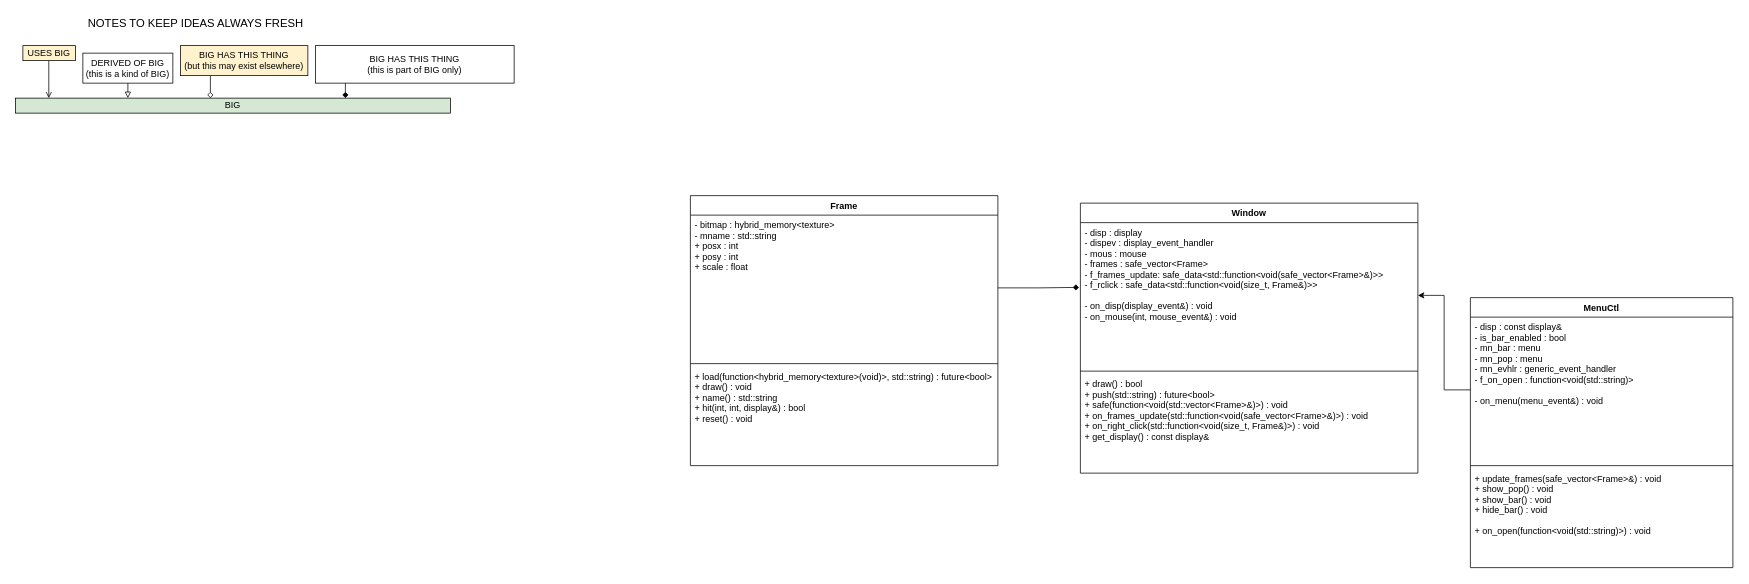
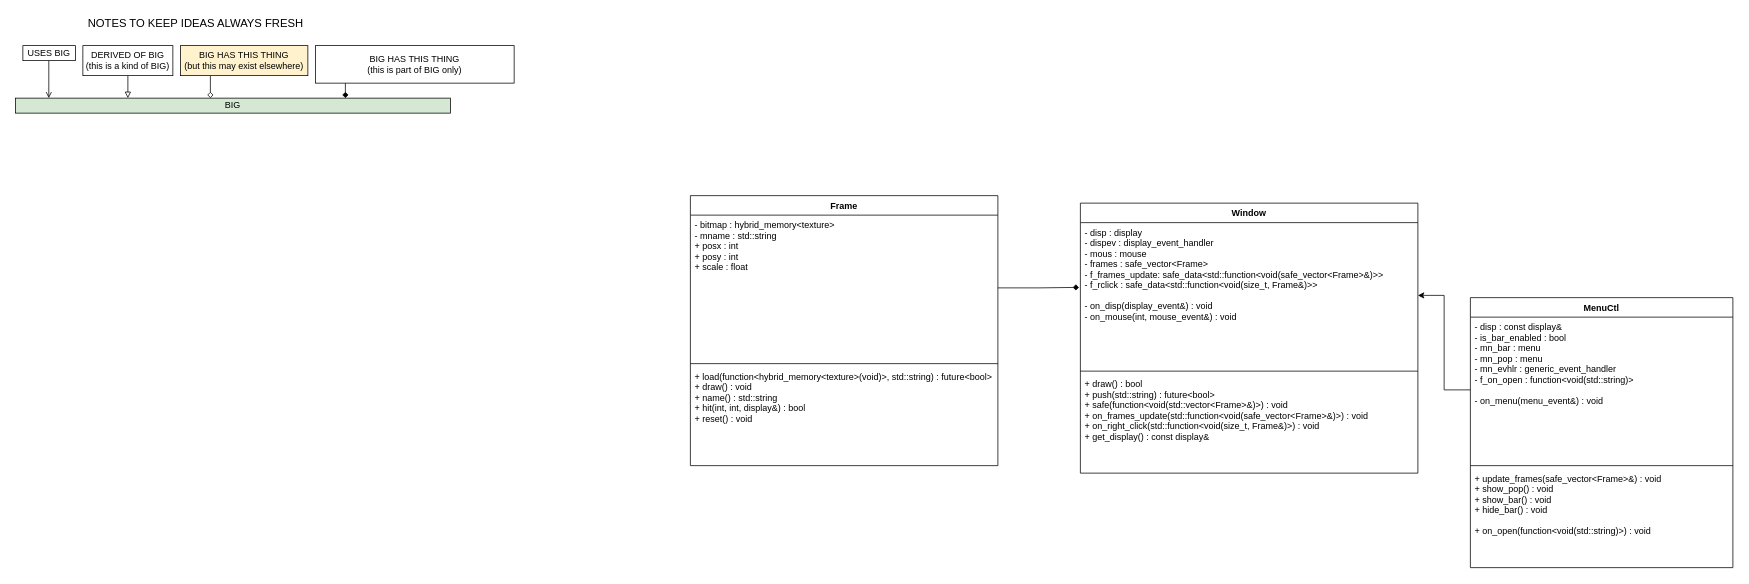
- <mxCell id="5" value="USES BIG" style="whiteSpace=wrap;html=1;strokeColor=default;fillColor=#fff2cc;" parent="1" vertex="1"><mxGeometry x="30" y="60" width="70" height="20" as="geometry" /></mxCell>
+ <mxCell id="5" value="USES BIG" style="whiteSpace=wrap;html=1;strokeColor=default;" parent="1" vertex="1"><mxGeometry x="30" y="60" width="70" height="20" as="geometry" /></mxCell>
- <mxCell id="6" value="DERIVED OF BIG&lt;br&gt;(this is a kind of BIG)" style="whiteSpace=wrap;html=1;strokeColor=default;" parent="1" vertex="1"><mxGeometry x="110" y="70" width="120" height="40" as="geometry" /></mxCell>
+ <mxCell id="6" value="DERIVED OF BIG&lt;br&gt;(this is a kind of BIG)" style="whiteSpace=wrap;html=1;strokeColor=default;" parent="1" vertex="1"><mxGeometry x="110" y="60" width="120" height="40" as="geometry" /></mxCell>
